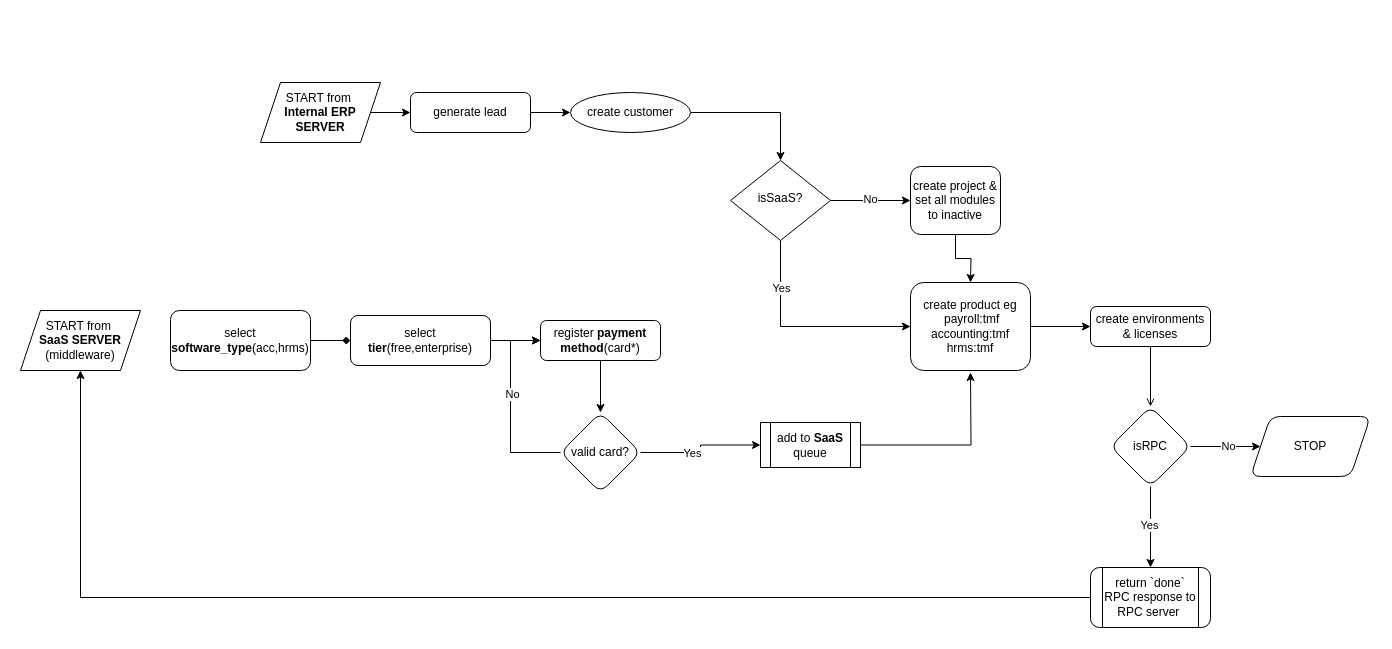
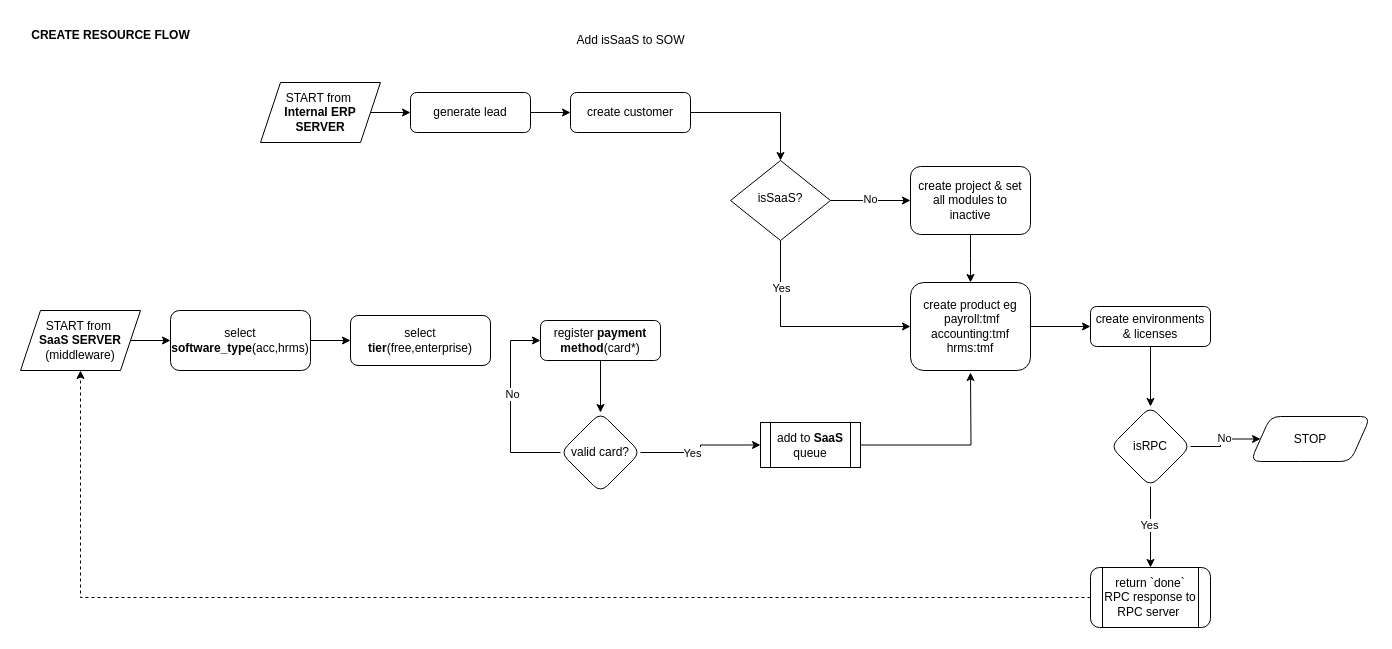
+ <mxCell id="43" value="&lt;b&gt;CREATE RESOURCE FLOW&lt;/b&gt;" style="text;html=1;align=center;verticalAlign=middle;resizable=0;points=[];autosize=1;strokeColor=none;fillColor=none;" vertex="1" parent="1"><mxGeometry x="20" y="20" width="180" height="30" as="geometry" /></mxCell>
+ <mxCell id="26" value="Add isSaaS to SOW&lt;div&gt;&lt;br/&gt;&lt;/div&gt;" style="text;html=1;align=center;verticalAlign=middle;resizable=0;points=[];autosize=1;strokeColor=none;fillColor=none;" vertex="1" parent="1"><mxGeometry x="565" y="27" width="130" height="40" as="geometry" /></mxCell>
- <mxCell id="5" value="create customer" style="ellipse;whiteSpace=wrap;html=1;fontSize=12;glass=0;strokeWidth=1;shadow=0;" parent="1" vertex="1"><mxGeometry x="570" y="92" width="120" height="40" as="geometry" /></mxCell>
+ <mxCell id="5" value="create customer" style="rounded=1;whiteSpace=wrap;html=1;fontSize=12;glass=0;strokeWidth=1;shadow=0;" parent="1" vertex="1"><mxGeometry x="570" y="92" width="120" height="40" as="geometry" /></mxCell>
- <mxCell id="3" value="create project &amp;amp; set all modules to inactive" style="rounded=1;whiteSpace=wrap;html=1;fontSize=12;glass=0;strokeWidth=1;shadow=0;" parent="1" vertex="1"><mxGeometry x="910" y="166" width="90" height="68" as="geometry" /></mxCell>
+ <mxCell id="3" value="create project &amp;amp; set all modules to inactive" style="rounded=1;whiteSpace=wrap;html=1;fontSize=12;glass=0;strokeWidth=1;shadow=0;" parent="1" vertex="1"><mxGeometry x="910" y="166" width="120" height="68" as="geometry" /></mxCell>
+ <mxCell id="29" value="" style="edgeStyle=orthogonalEdgeStyle;rounded=0;orthogonalLoop=1;jettySize=auto;html=1;" edge="1" parent="1" source="30" target="14"><mxGeometry relative="1" as="geometry" /></mxCell>
- <mxCell id="13" value="" style="edgeStyle=orthogonalEdgeStyle;rounded=0;orthogonalLoop=1;jettySize=auto;html=1;endArrow=diamond;" parent="1" source="14" target="16" edge="1"><mxGeometry relative="1" as="geometry" /></mxCell>
+ <mxCell id="13" value="" style="edgeStyle=orthogonalEdgeStyle;rounded=0;orthogonalLoop=1;jettySize=auto;html=1;" parent="1" source="14" target="16" edge="1"><mxGeometry relative="1" as="geometry" /></mxCell>
- <mxCell id="15" value="" style="edgeStyle=orthogonalEdgeStyle;rounded=0;orthogonalLoop=1;jettySize=auto;html=1;" parent="1" source="16" target="18" edge="1"><mxGeometry relative="1" as="geometry" /></mxCell>
- <mxCell id="24" value="" style="edgeStyle=orthogonalEdgeStyle;rounded=0;orthogonalLoop=1;jettySize=auto;html=1;endArrow=open;" edge="1" parent="1" source="25" target="39"><mxGeometry relative="1" as="geometry" /></mxCell>
+ <mxCell id="24" value="" style="edgeStyle=orthogonalEdgeStyle;rounded=0;orthogonalLoop=1;jettySize=auto;html=1;" edge="1" parent="1" source="25" target="39"><mxGeometry relative="1" as="geometry" /></mxCell>
- <mxCell id="42" value="STOP" style="shape=parallelogram;perimeter=parallelogramPerimeter;whiteSpace=wrap;html=1;fixedSize=1;rounded=1;glass=0;strokeWidth=1;shadow=0;" vertex="1" parent="1"><mxGeometry x="1250" y="416" width="120" height="60" as="geometry" /></mxCell>
+ <mxCell id="42" value="STOP" style="shape=parallelogram;perimeter=parallelogramPerimeter;whiteSpace=wrap;html=1;fixedSize=1;rounded=1;glass=0;strokeWidth=1;shadow=0;" vertex="1" parent="1"><mxGeometry x="1250" y="416" width="120" height="45" as="geometry" /></mxCell>
- <mxCell id="40" style="edgeStyle=orthogonalEdgeStyle;rounded=0;orthogonalLoop=1;jettySize=auto;html=1;entryX=0.5;entryY=1;entryDx=0;entryDy=0;" edge="1" parent="1" source="41" target="30"><mxGeometry relative="1" as="geometry" /></mxCell>
+ <mxCell id="40" style="edgeStyle=orthogonalEdgeStyle;rounded=0;orthogonalLoop=1;jettySize=auto;html=1;entryX=0.5;entryY=1;entryDx=0;entryDy=0;dashed=1;" edge="1" parent="1" source="41" target="30"><mxGeometry relative="1" as="geometry" /></mxCell>
